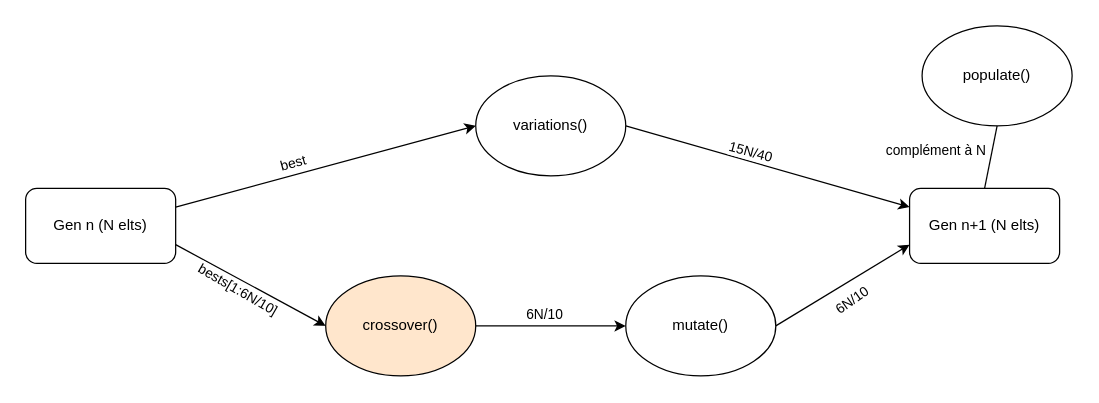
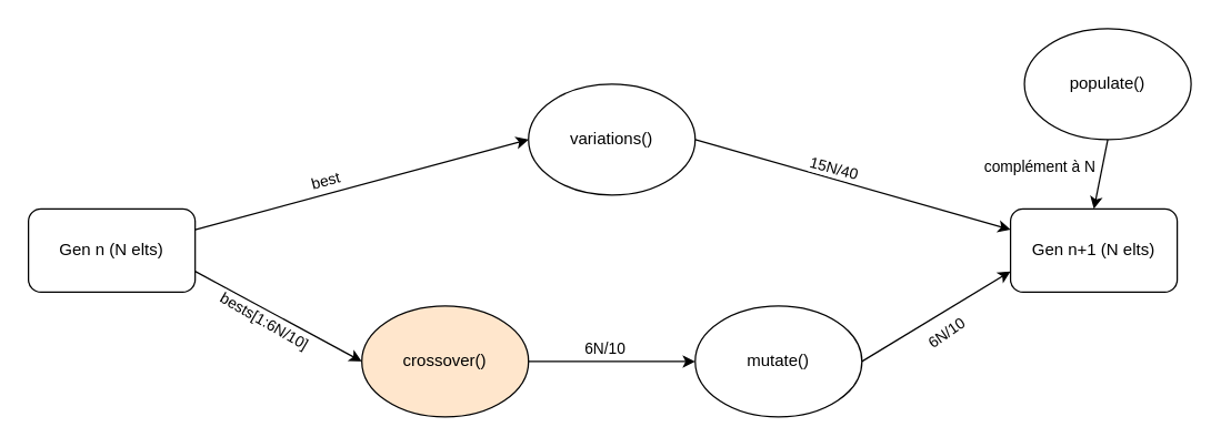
- <mxCell id="18" value="" style="endArrow=none;html=1;entryX=0.5;entryY=0;entryDx=0;entryDy=0;exitX=0.5;exitY=1;exitDx=0;exitDy=0;" edge="1" parent="1" source="7" target="3"><mxGeometry width="50" height="50" relative="1" as="geometry"><mxPoint x="630" y="130" as="sourcePoint" /><mxPoint x="680" y="80" as="targetPoint" /></mxGeometry></mxCell>
+ <mxCell id="18" value="" style="endArrow=classic;html=1;entryX=0.5;entryY=0;entryDx=0;entryDy=0;exitX=0.5;exitY=1;exitDx=0;exitDy=0;" edge="1" parent="1" source="7" target="3"><mxGeometry width="50" height="50" relative="1" as="geometry"><mxPoint x="630" y="130" as="sourcePoint" /><mxPoint x="680" y="80" as="targetPoint" /></mxGeometry></mxCell>
